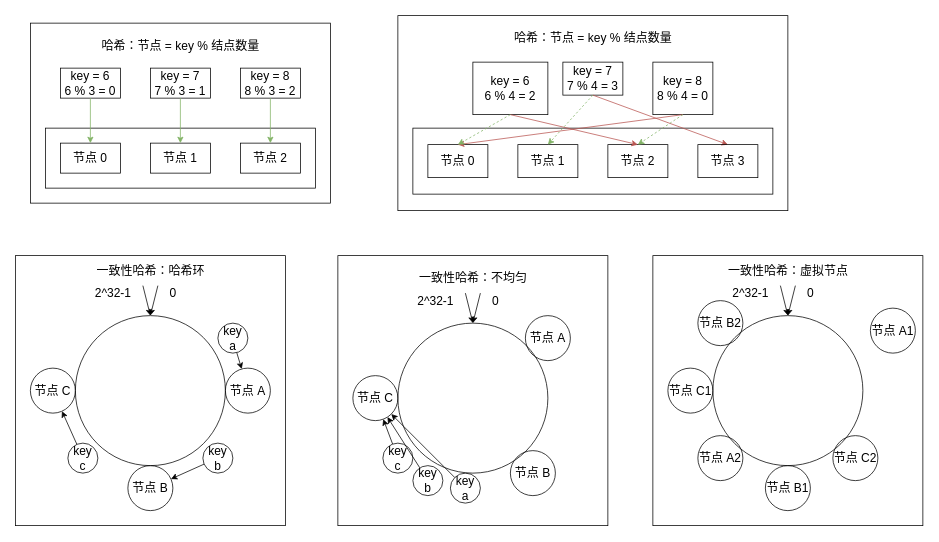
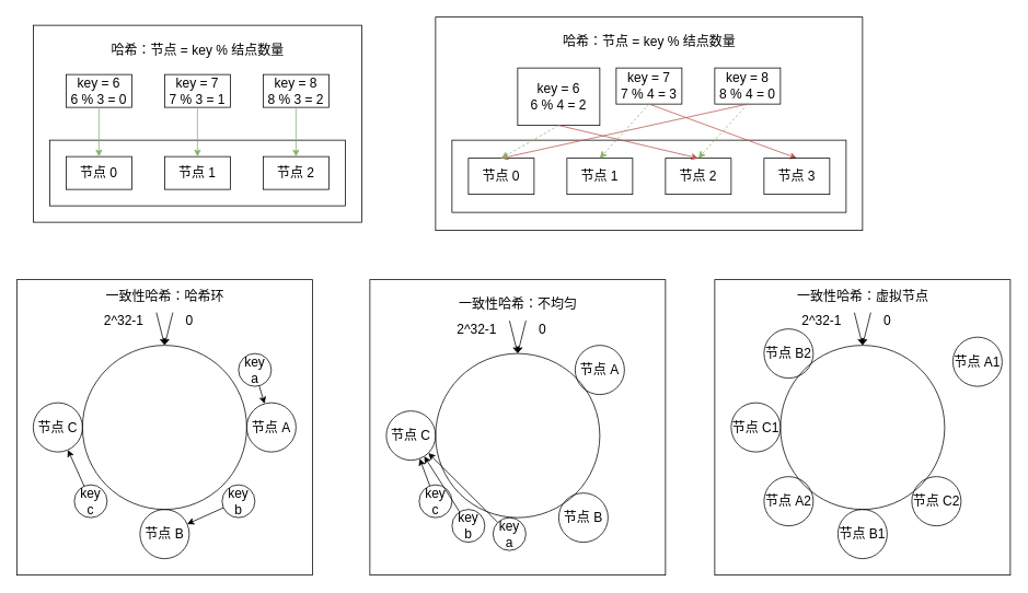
- <mxCell id="21" value="key = 8&lt;br&gt;8 % 4 = 0" style="rounded=0;whiteSpace=wrap;html=1;fontSize=16;strokeColor=default;fillColor=none;container=0;" parent="15" vertex="1"><mxGeometry x="340" y="62" width="80" height="70" as="geometry" /></mxCell>
+ <mxCell id="21" value="key = 8&lt;br&gt;8 % 4 = 0" style="rounded=0;whiteSpace=wrap;html=1;fontSize=16;strokeColor=default;fillColor=none;container=0;" parent="15" vertex="1"><mxGeometry x="340" y="62" width="80" height="44" as="geometry" /></mxCell>
